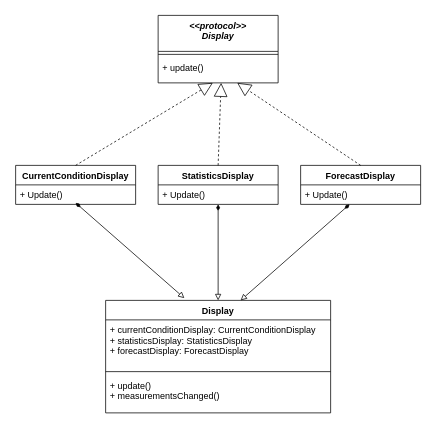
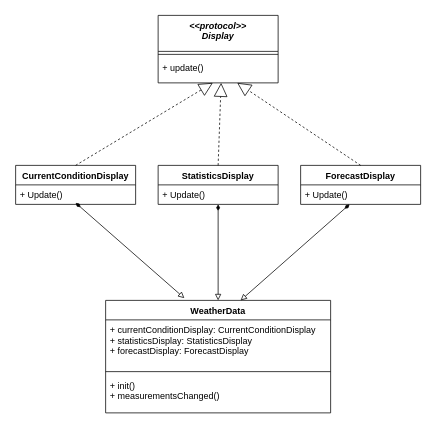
- <mxCell id="8" value="Display" style="swimlane;fontStyle=1;align=center;verticalAlign=top;childLayout=stackLayout;horizontal=1;startSize=26;horizontalStack=0;resizeParent=1;resizeParentMax=0;resizeLast=0;collapsible=1;marginBottom=0;" parent="1" vertex="1"><mxGeometry x="140" y="400" width="300" height="150" as="geometry" /></mxCell>
+ <mxCell id="8" value="WeatherData" style="swimlane;fontStyle=1;align=center;verticalAlign=top;childLayout=stackLayout;horizontal=1;startSize=26;horizontalStack=0;resizeParent=1;resizeParentMax=0;resizeLast=0;collapsible=1;marginBottom=0;" parent="1" vertex="1"><mxGeometry x="140" y="400" width="300" height="150" as="geometry" /></mxCell>
- <mxCell id="11" value="+ update()&#10;+ measurementsChanged() " style="text;strokeColor=none;fillColor=none;align=left;verticalAlign=top;spacingLeft=4;spacingRight=4;overflow=hidden;rotatable=0;points=[[0,0.5],[1,0.5]];portConstraint=eastwest;" parent="8" vertex="1"><mxGeometry y="100" width="300" height="50" as="geometry" /></mxCell>
+ <mxCell id="11" value="+ init()&#10;+ measurementsChanged() " style="text;strokeColor=none;fillColor=none;align=left;verticalAlign=top;spacingLeft=4;spacingRight=4;overflow=hidden;rotatable=0;points=[[0,0.5],[1,0.5]];portConstraint=eastwest;" parent="8" vertex="1"><mxGeometry y="100" width="300" height="50" as="geometry" /></mxCell>
